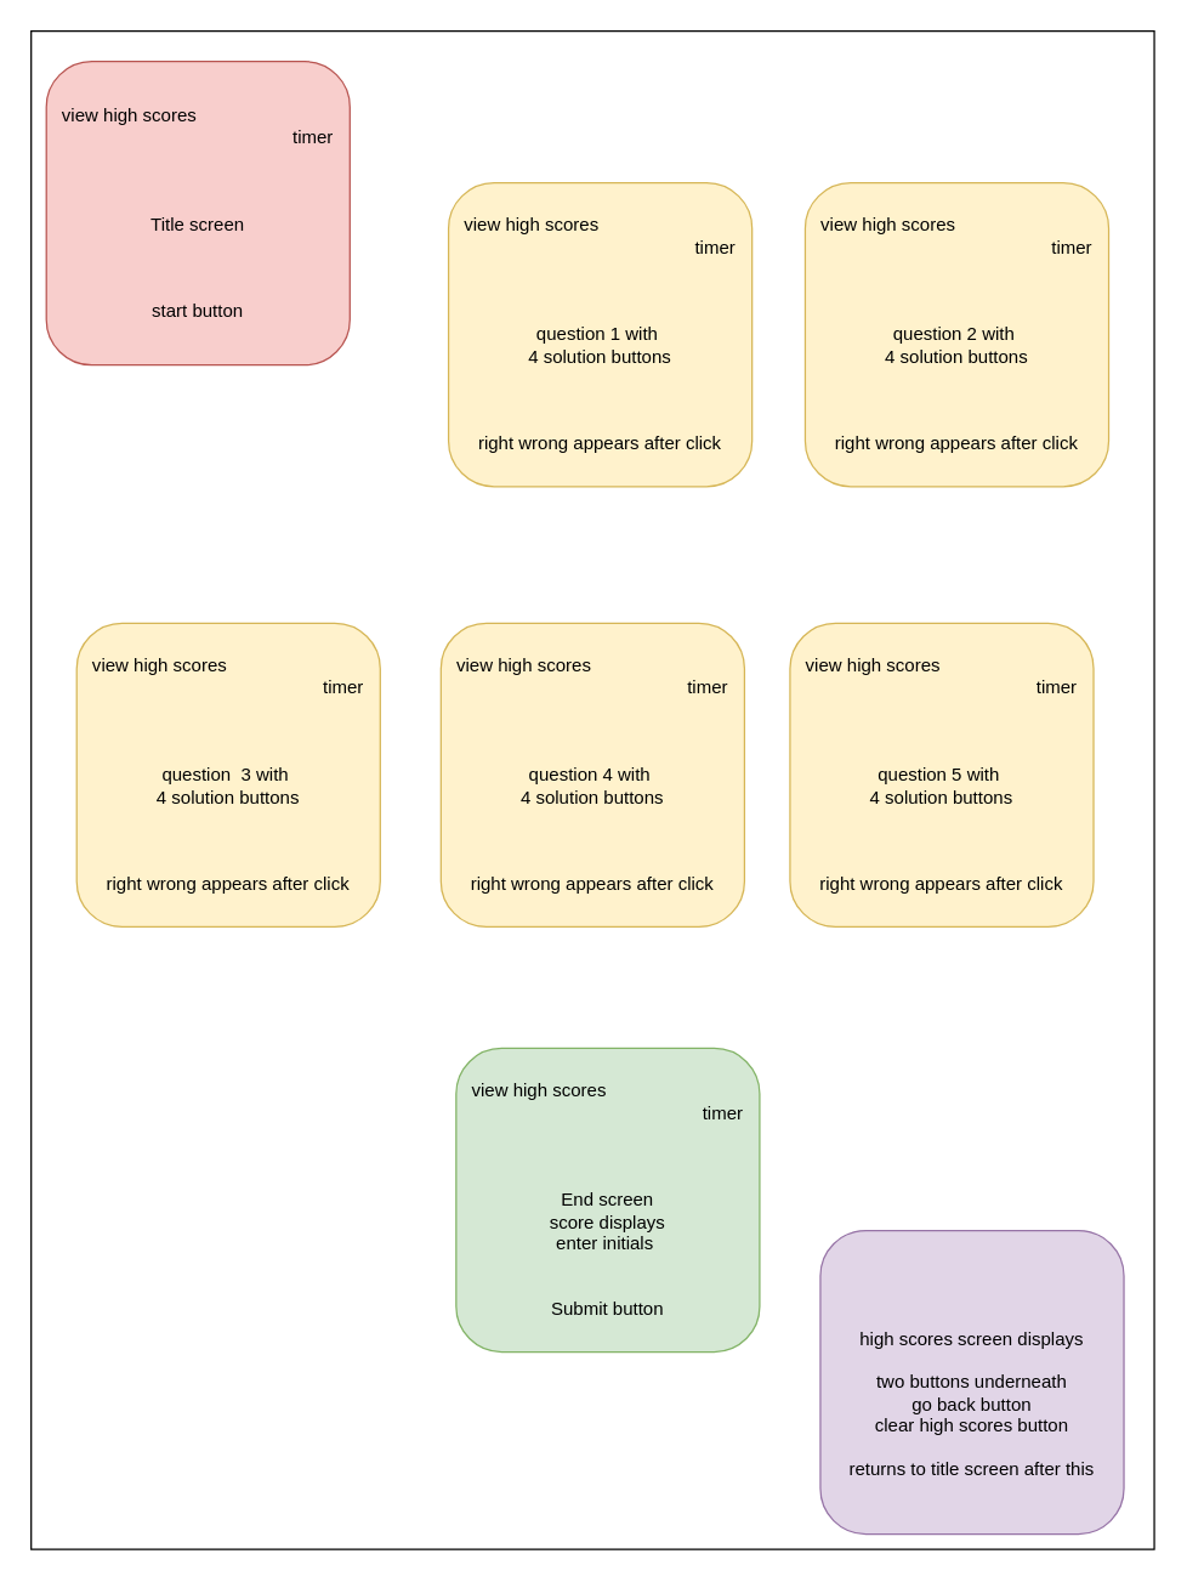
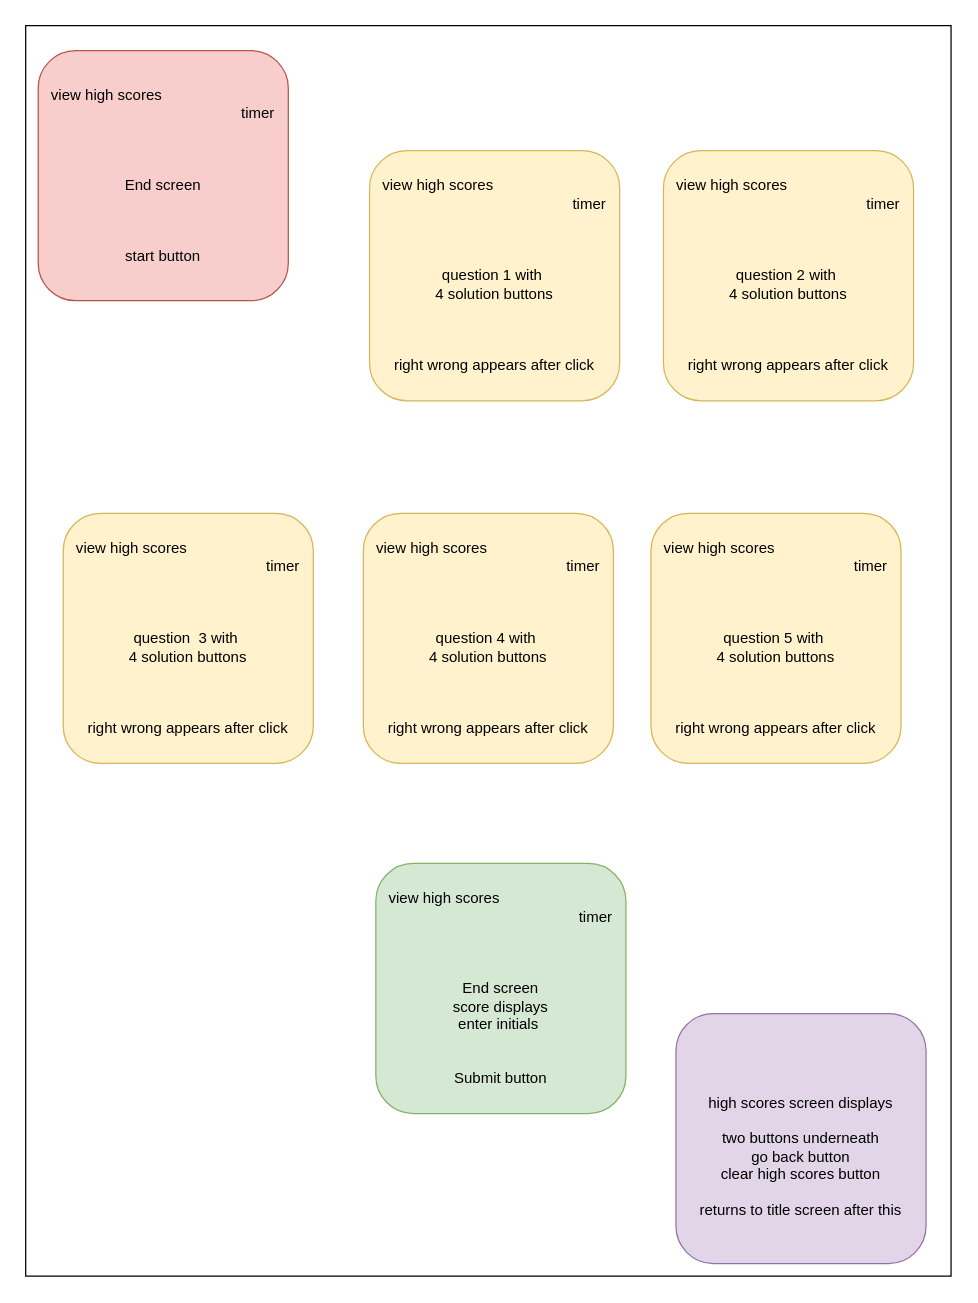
- <mxCell id="3" value="&lt;div style=&quot;text-align: left;&quot;&gt;view high scores&amp;nbsp; &amp;nbsp; &amp;nbsp; &amp;nbsp; &amp;nbsp; &amp;nbsp; &amp;nbsp; &amp;nbsp; &amp;nbsp; &amp;nbsp; &amp;nbsp; &amp;nbsp; &amp;nbsp; &amp;nbsp;&lt;/div&gt;&lt;div style=&quot;text-align: right;&quot;&gt;timer&lt;/div&gt;&lt;br&gt;&lt;br&gt;&lt;br&gt;Title screen&lt;br&gt;&lt;br&gt;&lt;br&gt;&lt;br&gt;start button" style="rounded=1;whiteSpace=wrap;html=1;fillColor=#f8cecc;strokeColor=#b85450;" vertex="1" parent="1"><mxGeometry x="30" y="40" width="200" height="200" as="geometry" /></mxCell>
+ <mxCell id="3" value="&lt;div style=&quot;text-align: left;&quot;&gt;view high scores&amp;nbsp; &amp;nbsp; &amp;nbsp; &amp;nbsp; &amp;nbsp; &amp;nbsp; &amp;nbsp; &amp;nbsp; &amp;nbsp; &amp;nbsp; &amp;nbsp; &amp;nbsp; &amp;nbsp; &amp;nbsp;&lt;/div&gt;&lt;div style=&quot;text-align: right;&quot;&gt;timer&lt;/div&gt;&lt;br&gt;&lt;br&gt;&lt;br&gt;End screen&lt;br&gt;&lt;br&gt;&lt;br&gt;&lt;br&gt;start button" style="rounded=1;whiteSpace=wrap;html=1;fillColor=#f8cecc;strokeColor=#b85450;" vertex="1" parent="1"><mxGeometry x="30" y="40" width="200" height="200" as="geometry" /></mxCell>
